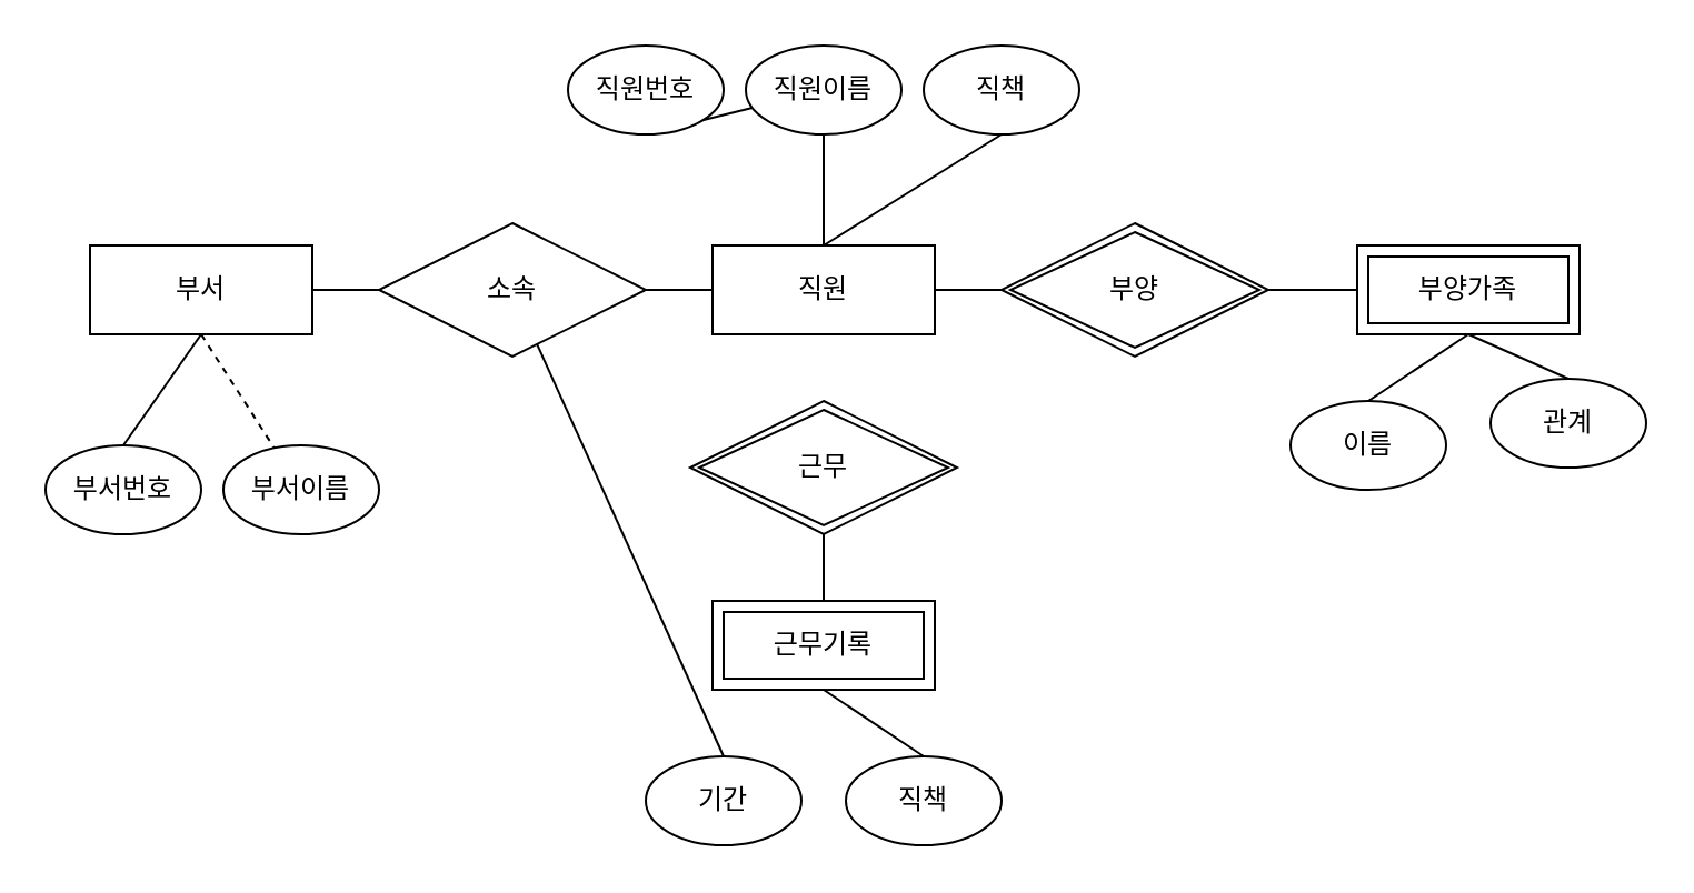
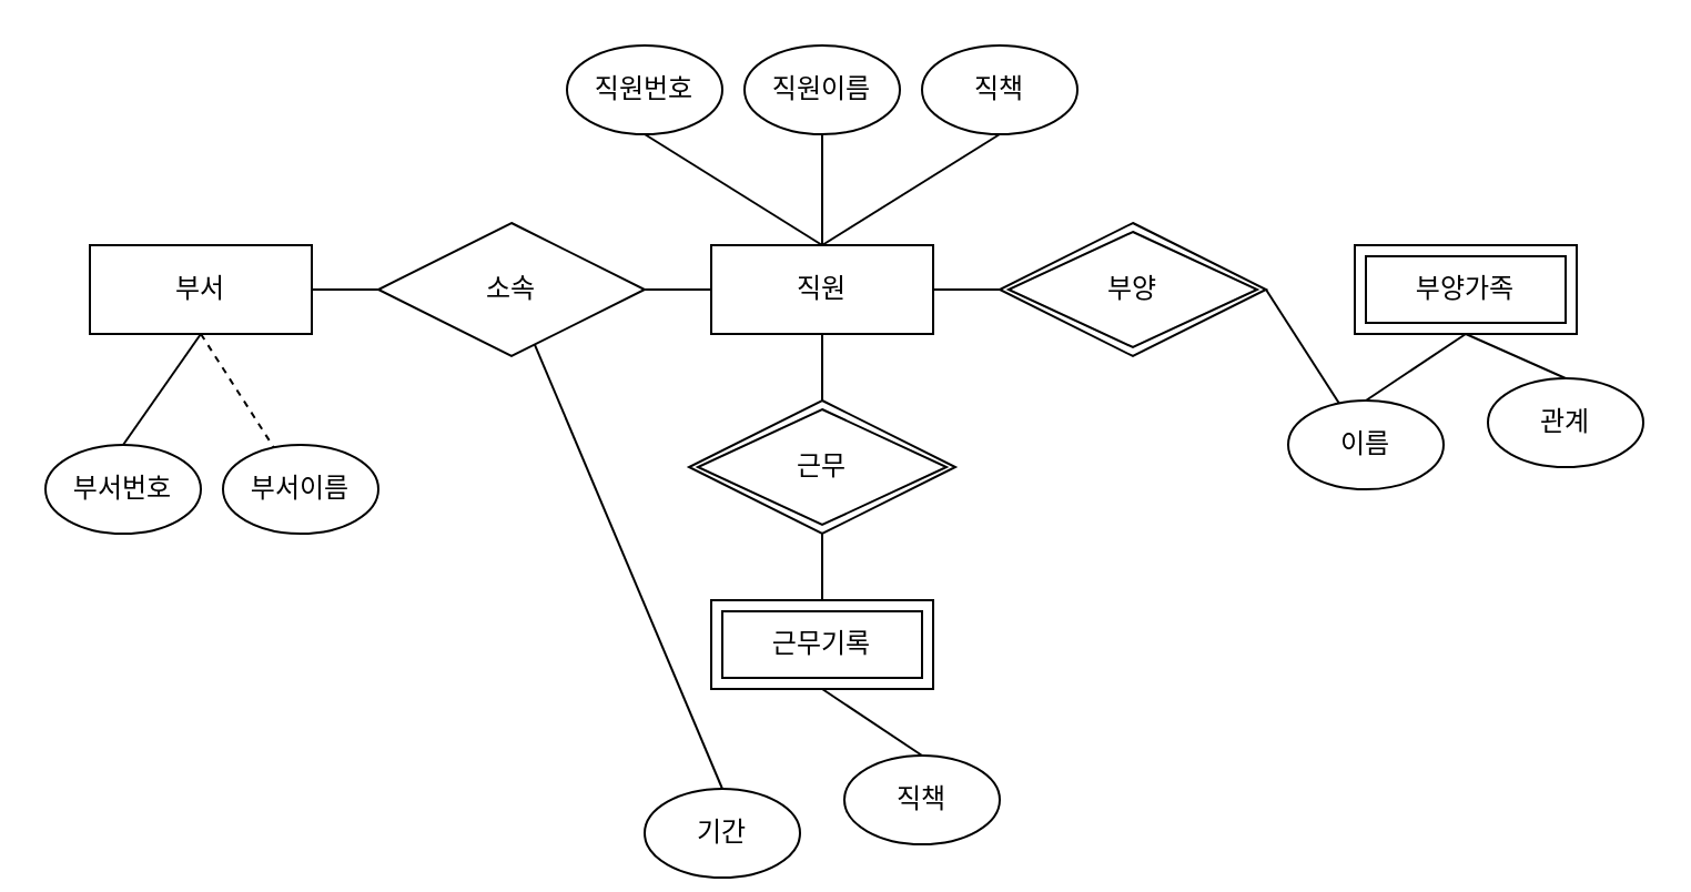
- <mxCell id="19" style="rounded=0;orthogonalLoop=1;jettySize=auto;html=1;exitX=0.5;exitY=1;exitDx=0;exitDy=0;fontFamily=Helvetica;fontSize=12;fontColor=default;endArrow=none;endFill=0;" edge="1" parent="1" source="20" target="22"><mxGeometry relative="1" as="geometry" /></mxCell>
+ <mxCell id="19" style="rounded=0;orthogonalLoop=1;jettySize=auto;html=1;exitX=0.5;exitY=1;exitDx=0;exitDy=0;entryX=0.5;entryY=0;entryDx=0;entryDy=0;fontFamily=Helvetica;fontSize=12;fontColor=default;endArrow=none;endFill=0;" edge="1" parent="1" source="20" target="9"><mxGeometry relative="1" as="geometry" /></mxCell>
- <mxCell id="10" style="rounded=0;orthogonalLoop=1;jettySize=auto;html=1;exitX=1;exitY=0.5;exitDx=0;exitDy=0;entryX=0;entryY=0.5;entryDx=0;entryDy=0;fontFamily=Helvetica;fontSize=12;fontColor=default;endArrow=none;endFill=0;" edge="1" parent="1" source="11" target="12"><mxGeometry relative="1" as="geometry"><mxPoint x="580" y="130" as="sourcePoint" /></mxGeometry></mxCell>
+ <mxCell id="10" style="rounded=0;orthogonalLoop=1;jettySize=auto;html=1;exitX=1;exitY=0.5;exitDx=0;exitDy=0;fontFamily=Helvetica;fontSize=12;fontColor=default;endArrow=none;endFill=0;" edge="1" parent="1" source="11" target="26"><mxGeometry relative="1" as="geometry"><mxPoint x="580" y="130" as="sourcePoint" /></mxGeometry></mxCell>
+ <mxCell id="8" style="rounded=0;orthogonalLoop=1;jettySize=auto;html=1;exitX=0.5;exitY=1;exitDx=0;exitDy=0;entryX=0.5;entryY=0;entryDx=0;entryDy=0;fontFamily=Helvetica;fontSize=12;fontColor=default;endArrow=none;endFill=0;" edge="1" parent="1" source="9" target="14"><mxGeometry relative="1" as="geometry" /></mxCell>
- <mxCell id="30" value="기간" style="ellipse;whiteSpace=wrap;html=1;align=center;strokeColor=default;strokeWidth=1;verticalAlign=middle;fontFamily=Helvetica;fontSize=12;fontColor=default;fillColor=default;" vertex="1" parent="1"><mxGeometry x="290" y="340" width="70" height="40" as="geometry" /></mxCell>
+ <mxCell id="30" value="기간" style="ellipse;whiteSpace=wrap;html=1;align=center;strokeColor=default;strokeWidth=1;verticalAlign=middle;fontFamily=Helvetica;fontSize=12;fontColor=default;fillColor=default;" vertex="1" parent="1"><mxGeometry x="290" y="355" width="70" height="40" as="geometry" /></mxCell>
